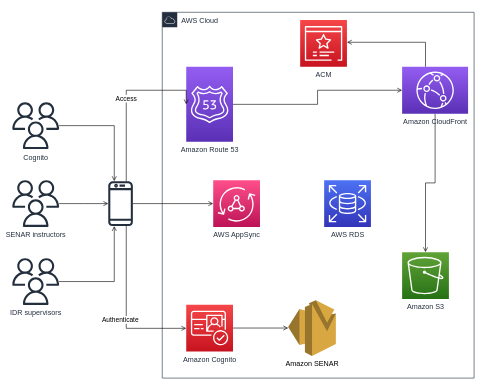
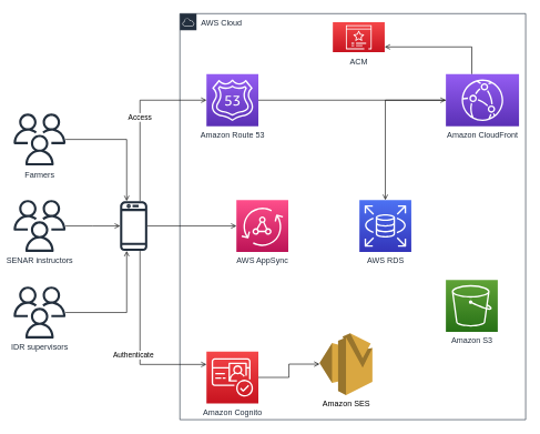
- <mxCell id="5" value="ACM" style="sketch=0;points=[[0,0,0],[0.25,0,0],[0.5,0,0],[0.75,0,0],[1,0,0],[0,1,0],[0.25,1,0],[0.5,1,0],[0.75,1,0],[1,1,0],[0,0.25,0],[0,0.5,0],[0,0.75,0],[1,0.25,0],[1,0.5,0],[1,0.75,0]];outlineConnect=0;fontColor=#232F3E;gradientColor=#F54749;gradientDirection=north;fillColor=#C7131F;strokeColor=#ffffff;dashed=0;verticalLabelPosition=bottom;verticalAlign=top;align=center;html=1;fontSize=12;fontStyle=0;aspect=fixed;shape=mxgraph.aws4.resourceIcon;resIcon=mxgraph.aws4.certificate_manager_3;" vertex="1" parent="2"><mxGeometry x="230" y="13" width="78" height="78" as="geometry" /></mxCell>
+ <mxCell id="5" value="ACM" style="sketch=0;points=[[0,0,0],[0.25,0,0],[0.5,0,0],[0.75,0,0],[1,0,0],[0,1,0],[0.25,1,0],[0.5,1,0],[0.75,1,0],[1,1,0],[0,0.25,0],[0,0.5,0],[0,0.75,0],[1,0.25,0],[1,0.5,0],[1,0.75,0]];outlineConnect=0;fontColor=#232F3E;gradientColor=#F54749;gradientDirection=north;fillColor=#C7131F;strokeColor=#ffffff;dashed=0;verticalLabelPosition=bottom;verticalAlign=top;align=center;html=1;fontSize=12;fontStyle=0;aspect=fixed;shape=mxgraph.aws4.resourceIcon;resIcon=mxgraph.aws4.certificate_manager_3;" vertex="1" parent="2"><mxGeometry x="230" y="13" width="78" height="45" as="geometry" /></mxCell>
- <mxCell id="4" value="Amazon Route 53" style="sketch=0;points=[[0,0,0],[0.25,0,0],[0.5,0,0],[0.75,0,0],[1,0,0],[0,1,0],[0.25,1,0],[0.5,1,0],[0.75,1,0],[1,1,0],[0,0.25,0],[0,0.5,0],[0,0.75,0],[1,0.25,0],[1,0.5,0],[1,0.75,0]];outlineConnect=0;fontColor=#232F3E;gradientColor=#945DF2;gradientDirection=north;fillColor=#5A30B5;strokeColor=#ffffff;dashed=0;verticalLabelPosition=bottom;verticalAlign=top;align=center;html=1;fontSize=12;fontStyle=0;aspect=fixed;shape=mxgraph.aws4.resourceIcon;resIcon=mxgraph.aws4.route_53;" vertex="1" parent="2"><mxGeometry x="40" y="91" width="78" height="125" as="geometry" /></mxCell>
+ <mxCell id="4" value="Amazon Route 53" style="sketch=0;points=[[0,0,0],[0.25,0,0],[0.5,0,0],[0.75,0,0],[1,0,0],[0,1,0],[0.25,1,0],[0.5,1,0],[0.75,1,0],[1,1,0],[0,0.25,0],[0,0.5,0],[0,0.75,0],[1,0.25,0],[1,0.5,0],[1,0.75,0]];outlineConnect=0;fontColor=#232F3E;gradientColor=#945DF2;gradientDirection=north;fillColor=#5A30B5;strokeColor=#ffffff;dashed=0;verticalLabelPosition=bottom;verticalAlign=top;align=center;html=1;fontSize=12;fontStyle=0;aspect=fixed;shape=mxgraph.aws4.resourceIcon;resIcon=mxgraph.aws4.route_53;" vertex="1" parent="2"><mxGeometry x="40" y="91" width="78" height="78" as="geometry" /></mxCell>
- <mxCell id="16" value="Cognito" style="sketch=0;outlineConnect=0;fontColor=#232F3E;gradientColor=none;fillColor=#232F3D;strokeColor=none;dashed=0;verticalLabelPosition=bottom;verticalAlign=top;align=center;html=1;fontSize=12;fontStyle=0;aspect=fixed;pointerEvents=1;shape=mxgraph.aws4.users;" vertex="1" parent="1"><mxGeometry x="20" y="170" width="78" height="78" as="geometry" /></mxCell>
+ <mxCell id="16" value="Farmers" style="sketch=0;outlineConnect=0;fontColor=#232F3E;gradientColor=none;fillColor=#232F3D;strokeColor=none;dashed=0;verticalLabelPosition=bottom;verticalAlign=top;align=center;html=1;fontSize=12;fontStyle=0;aspect=fixed;pointerEvents=1;shape=mxgraph.aws4.users;" vertex="1" parent="1"><mxGeometry x="20" y="170" width="78" height="78" as="geometry" /></mxCell>
- <mxCell id="6" style="edgeStyle=orthogonalEdgeStyle;rounded=0;orthogonalLoop=1;jettySize=auto;html=1;endArrow=open;endFill=0;" edge="1" parent="2" source="8" target="9"><mxGeometry x="-0.379" y="-29" relative="1" as="geometry"><mxPoint as="offset" /></mxGeometry></mxCell>
+ <mxCell id="6" style="edgeStyle=orthogonalEdgeStyle;rounded=0;orthogonalLoop=1;jettySize=auto;html=1;endArrow=open;endFill=0;" edge="1" parent="2" source="8" target="14"><mxGeometry x="-0.379" y="-29" relative="1" as="geometry"><mxPoint as="offset" /></mxGeometry></mxCell>
- <mxCell id="10" value="Amazon Cognito" style="sketch=0;points=[[0,0,0],[0.25,0,0],[0.5,0,0],[0.75,0,0],[1,0,0],[0,1,0],[0.25,1,0],[0.5,1,0],[0.75,1,0],[1,1,0],[0,0.25,0],[0,0.5,0],[0,0.75,0],[1,0.25,0],[1,0.5,0],[1,0.75,0]];outlineConnect=0;fontColor=#232F3E;gradientColor=#F54749;gradientDirection=north;fillColor=#C7131F;strokeColor=#ffffff;dashed=0;verticalLabelPosition=bottom;verticalAlign=top;align=center;html=1;fontSize=12;fontStyle=0;aspect=fixed;shape=mxgraph.aws4.resourceIcon;resIcon=mxgraph.aws4.cognito;" vertex="1" parent="2"><mxGeometry x="40" y="487.5" width="78" height="78" as="geometry" /></mxCell>
+ <mxCell id="10" value="Amazon Cognito" style="sketch=0;points=[[0,0,0],[0.25,0,0],[0.5,0,0],[0.75,0,0],[1,0,0],[0,1,0],[0.25,1,0],[0.5,1,0],[0.75,1,0],[1,1,0],[0,0.25,0],[0,0.5,0],[0,0.75,0],[1,0.25,0],[1,0.5,0],[1,0.75,0]];outlineConnect=0;fontColor=#232F3E;gradientColor=#F54749;gradientDirection=north;fillColor=#C7131F;strokeColor=#ffffff;dashed=0;verticalLabelPosition=bottom;verticalAlign=top;align=center;html=1;fontSize=12;fontStyle=0;aspect=fixed;shape=mxgraph.aws4.resourceIcon;resIcon=mxgraph.aws4.cognito;" vertex="1" parent="2"><mxGeometry x="40" y="507.5" width="78" height="78" as="geometry" /></mxCell>
- <mxCell id="11" value="Amazon SENAR" style="outlineConnect=0;dashed=0;verticalLabelPosition=bottom;verticalAlign=top;align=center;html=1;shape=mxgraph.aws3.ses;fillColor=#D9A741;gradientColor=none;" vertex="1" parent="2"><mxGeometry x="210" y="480" width="79.5" height="93" as="geometry" /></mxCell>
+ <mxCell id="11" value="Amazon SES" style="outlineConnect=0;dashed=0;verticalLabelPosition=bottom;verticalAlign=top;align=center;html=1;shape=mxgraph.aws3.ses;fillColor=#D9A741;gradientColor=none;" vertex="1" parent="2"><mxGeometry x="210" y="480" width="79.5" height="93" as="geometry" /></mxCell>
